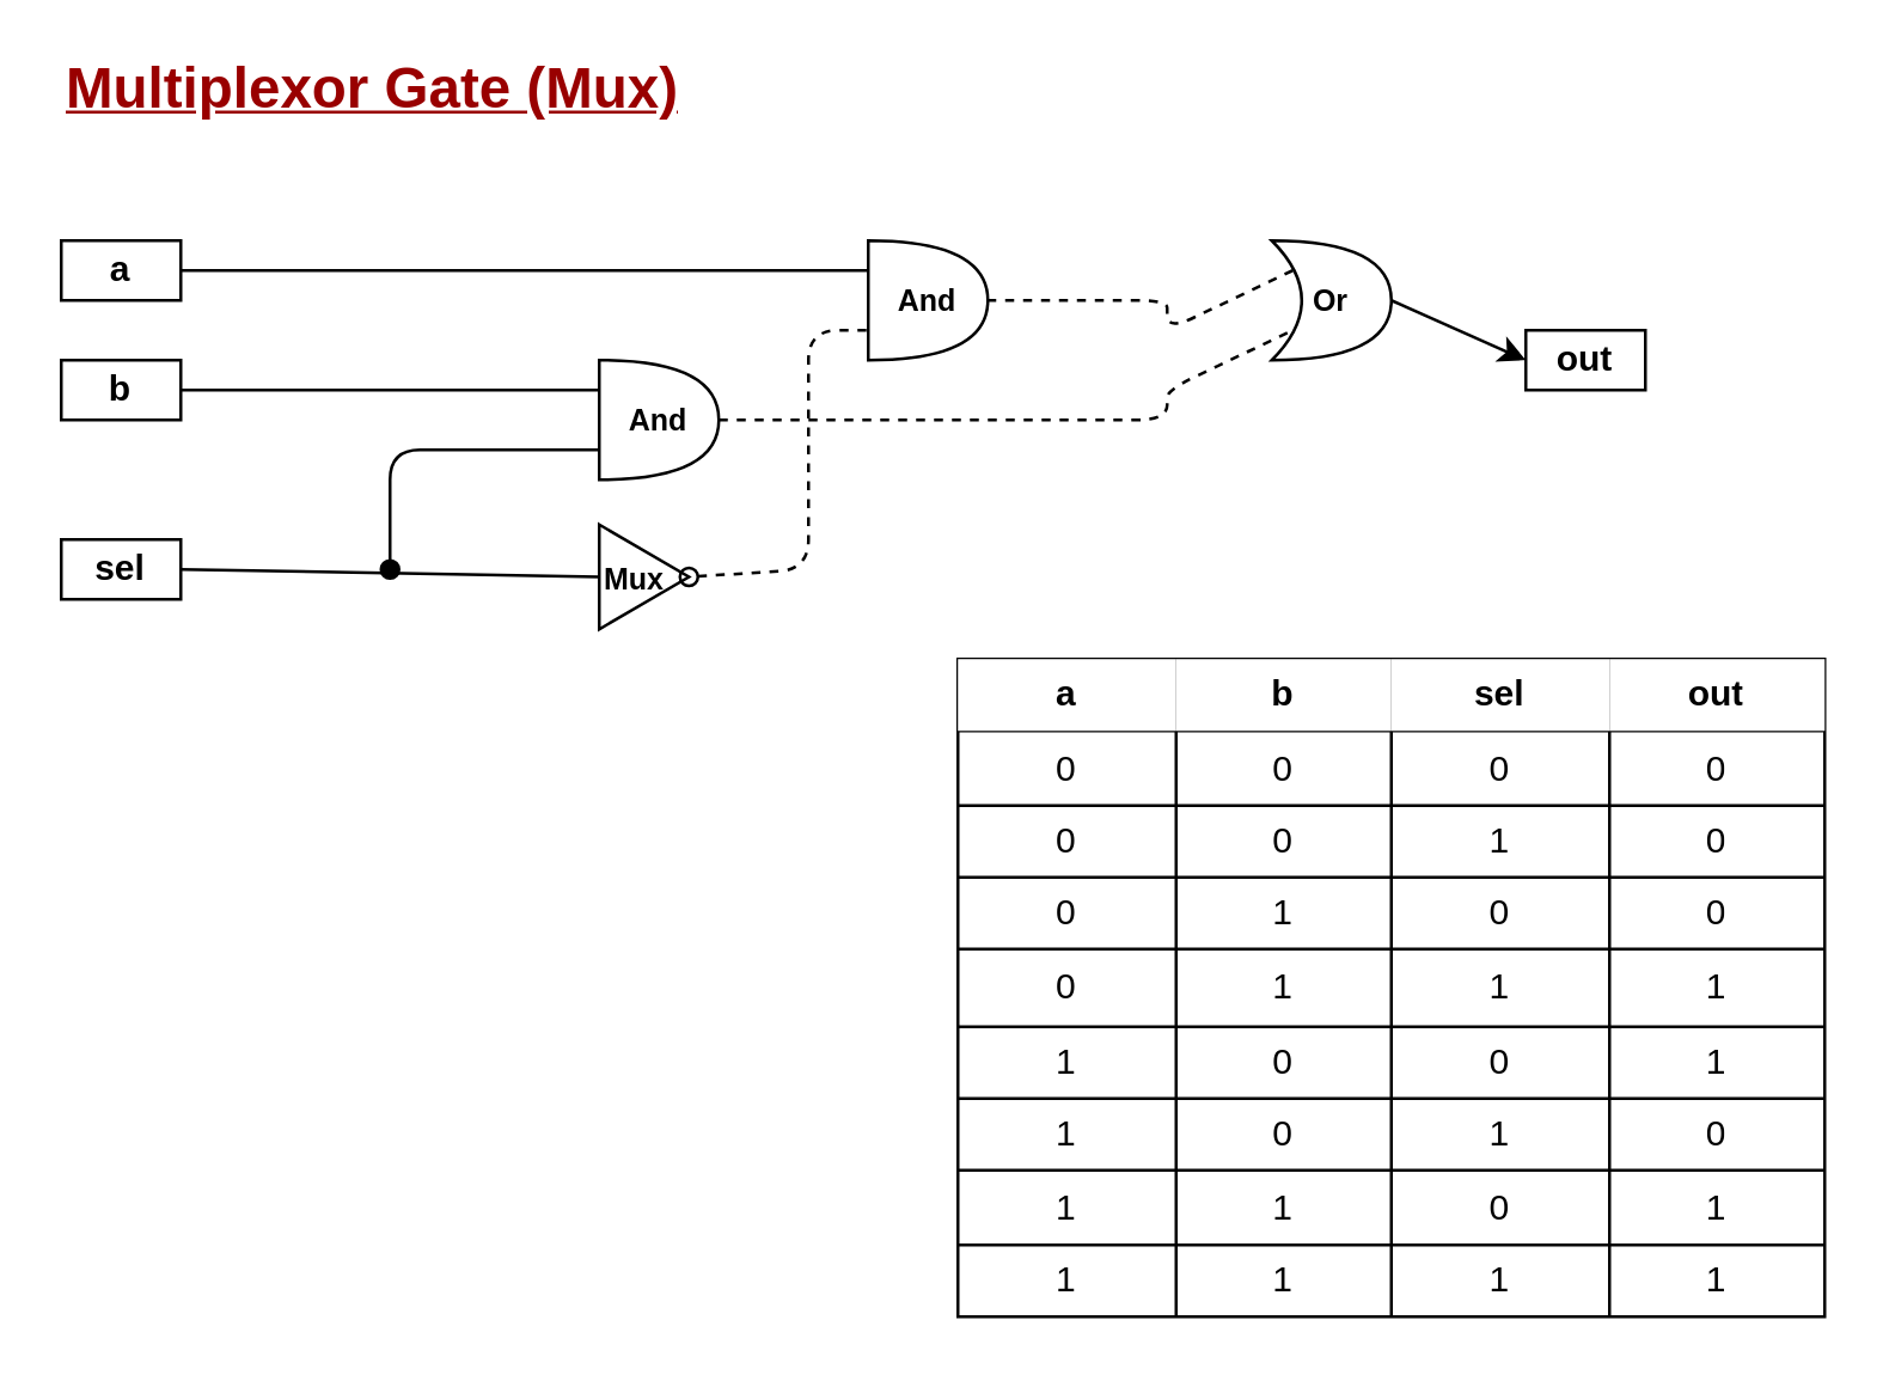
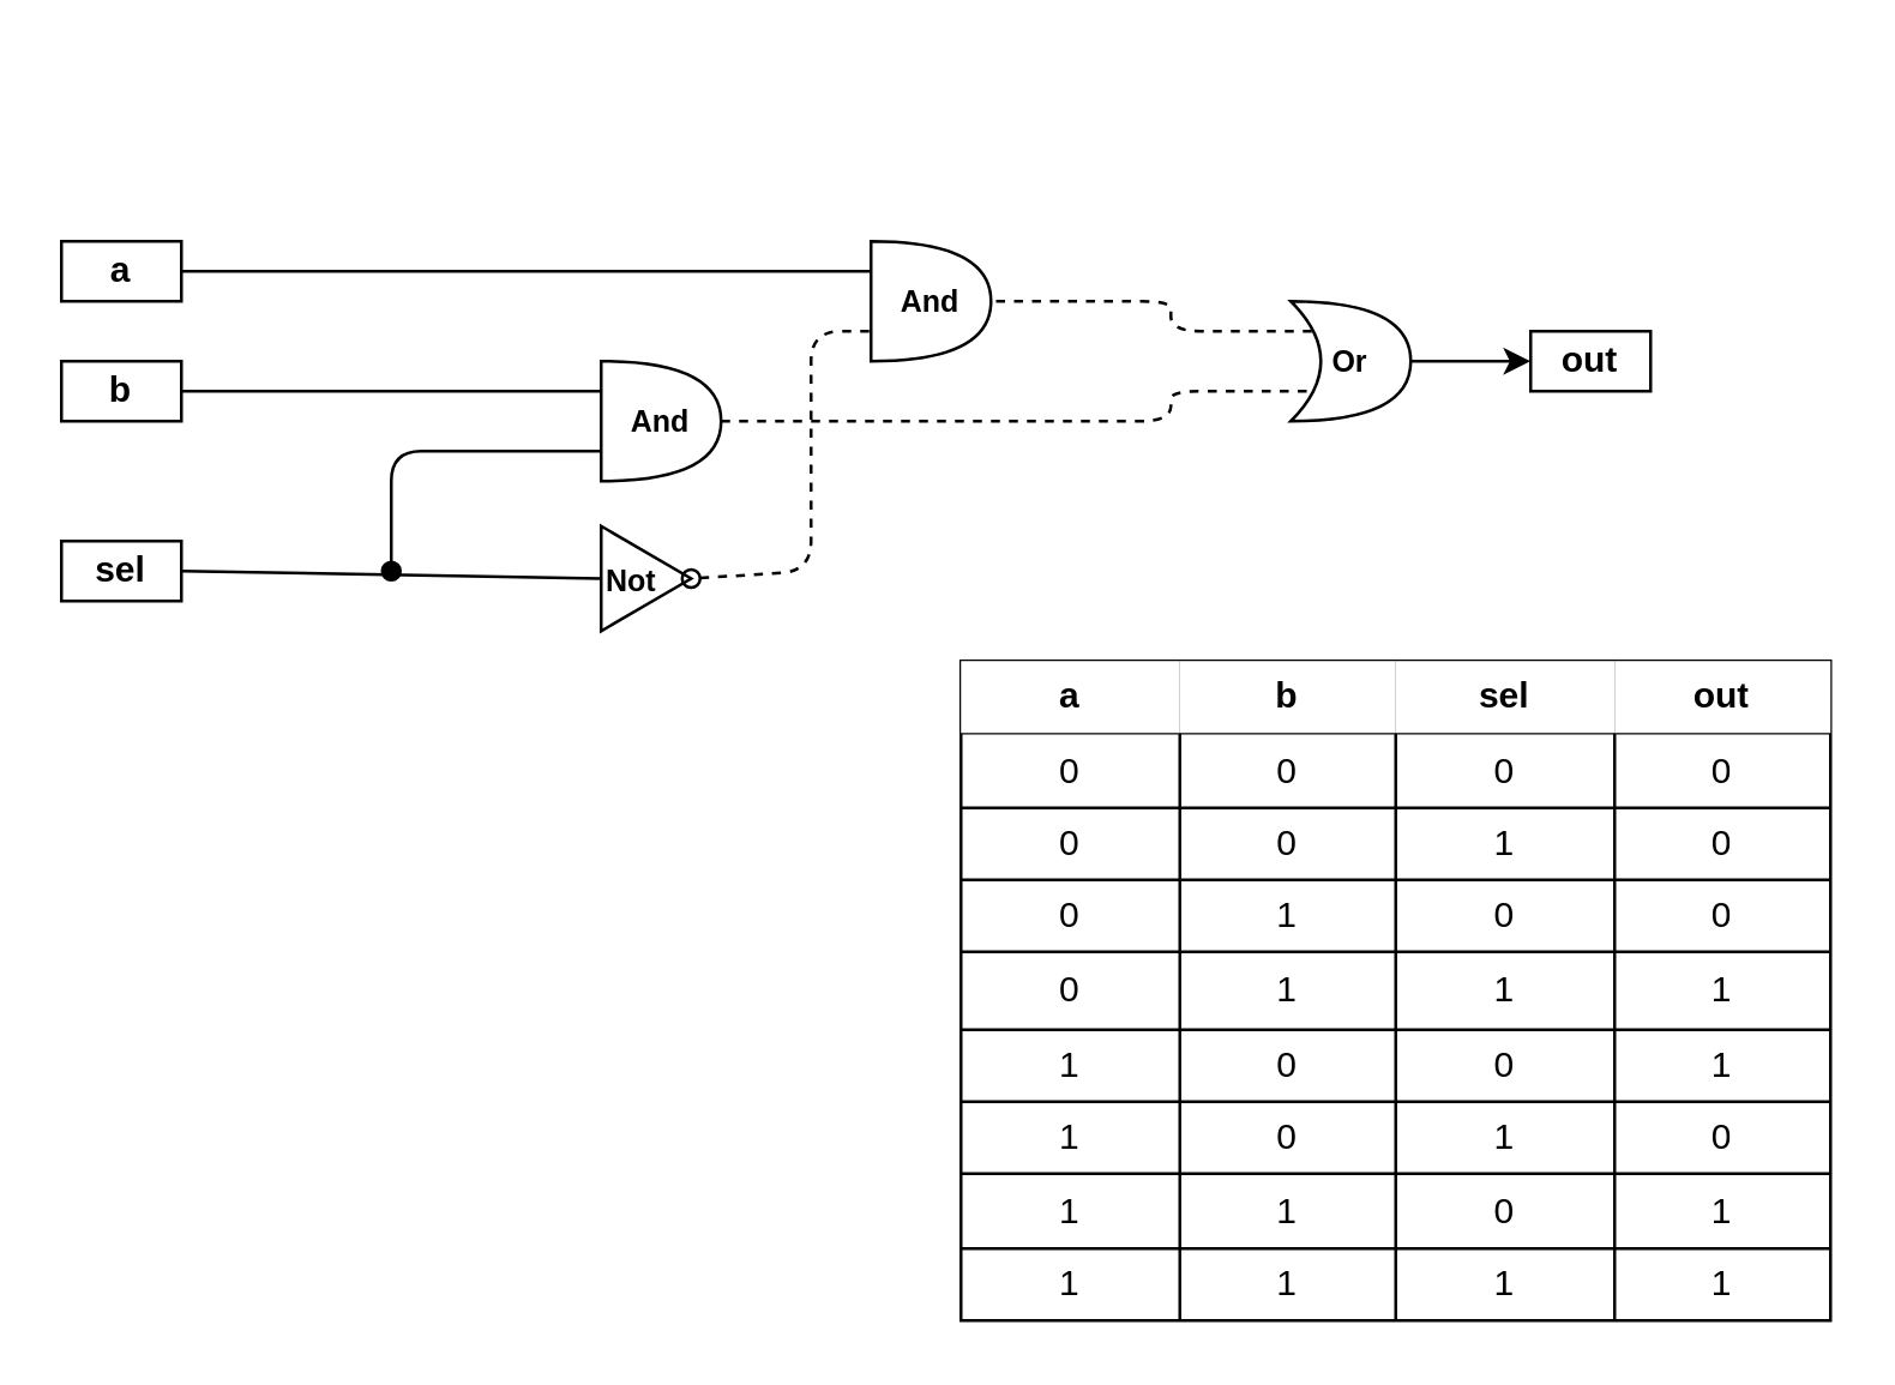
- <mxCell id="64" value="&lt;b&gt;&lt;font style=&quot;font-size: 19px&quot; color=&quot;#990000&quot;&gt;&lt;u&gt;Multiplexor Gate (Mux)&lt;/u&gt;&lt;/font&gt;&lt;/b&gt;" style="text;html=1;strokeColor=none;fillColor=none;align=left;verticalAlign=middle;whiteSpace=wrap;rounded=0;" parent="1" vertex="1"><mxGeometry x="20" y="20" width="210" height="20" as="geometry" /></mxCell>
- <mxCell id="15" value="&lt;font size=&quot;1&quot;&gt;&lt;b&gt;Or&lt;/b&gt;&lt;/font&gt;" style="shape=xor;whiteSpace=wrap;html=1;" parent="1" vertex="1"><mxGeometry x="425" y="80" width="40" height="40" as="geometry" /></mxCell>
+ <mxCell id="15" value="&lt;font size=&quot;1&quot;&gt;&lt;b&gt;Or&lt;/b&gt;&lt;/font&gt;" style="shape=xor;whiteSpace=wrap;html=1;" parent="1" vertex="1"><mxGeometry x="430" y="100" width="40" height="40" as="geometry" /></mxCell>
- <mxCell id="6" value="&lt;font size=&quot;1&quot;&gt;&lt;b&gt;Mux&lt;/b&gt;&lt;/font&gt;" style="triangle;whiteSpace=wrap;html=1;align=left;" parent="1" vertex="1"><mxGeometry x="200" y="175" width="30" height="35" as="geometry" /></mxCell>
+ <mxCell id="6" value="&lt;font size=&quot;1&quot;&gt;&lt;b&gt;Not&lt;/b&gt;&lt;/font&gt;" style="triangle;whiteSpace=wrap;html=1;align=left;" parent="1" vertex="1"><mxGeometry x="200" y="175" width="30" height="35" as="geometry" /></mxCell>
